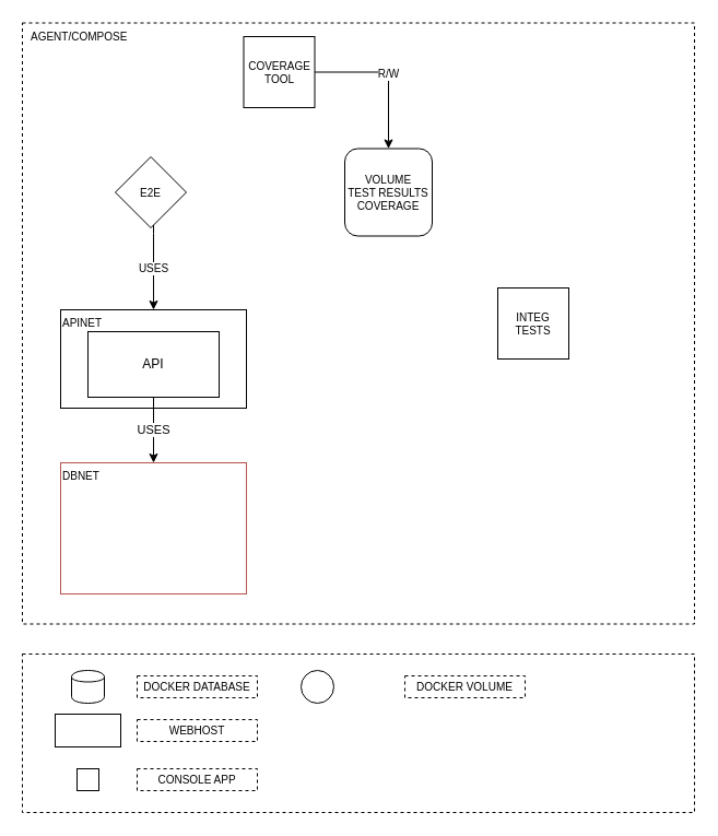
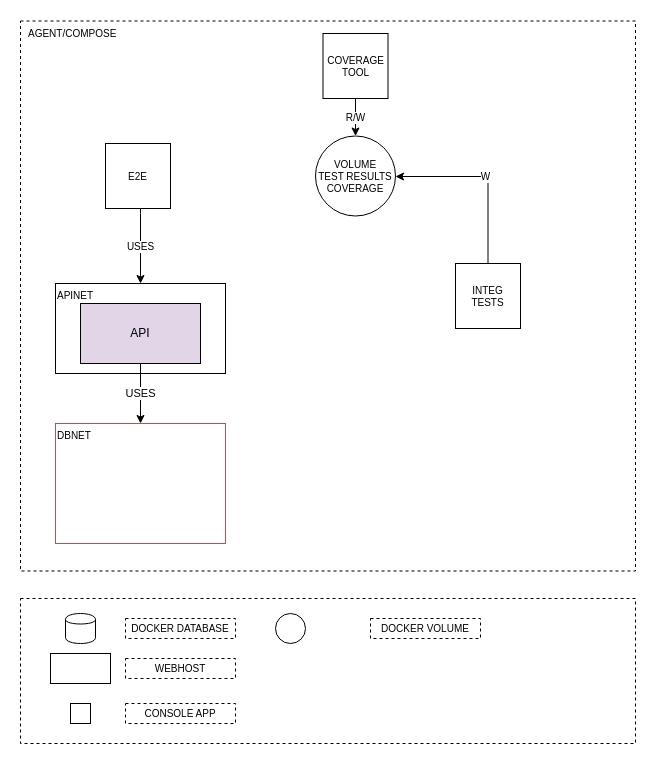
- <mxCell id="23" value="COVERAGE&lt;br&gt;TOOL" style="rounded=0;whiteSpace=wrap;html=1;fillColor=none;fontSize=10;align=center;" vertex="1" parent="1"><mxGeometry x="222.5" y="33" width="65" height="65" as="geometry" /></mxCell>
+ <mxCell id="23" value="COVERAGE&lt;br&gt;TOOL" style="rounded=0;whiteSpace=wrap;html=1;fillColor=none;fontSize=10;align=center;" vertex="1" parent="1"><mxGeometry x="322.5" y="33" width="65" height="65" as="geometry" /></mxCell>
- <mxCell id="9" value="E2E" style="rhombus;whiteSpace=wrap;html=1;fillColor=none;fontSize=10;align=center;" vertex="1" parent="1"><mxGeometry x="105" y="143" width="65" height="65" as="geometry" /></mxCell>
+ <mxCell id="9" value="E2E" style="rounded=0;whiteSpace=wrap;html=1;fillColor=none;fontSize=10;align=center;" vertex="1" parent="1"><mxGeometry x="105" y="143" width="65" height="65" as="geometry" /></mxCell>
- <mxCell id="10" value="VOLUME&lt;br&gt;TEST RESULTS&lt;br&gt;COVERAGE" style="whiteSpace=wrap;html=1;aspect=fixed;fillColor=none;fontSize=10;align=center;rounded=1;" vertex="1" parent="1"><mxGeometry x="315" y="135.5" width="80" height="80" as="geometry" /></mxCell>
+ <mxCell id="10" value="VOLUME&lt;br&gt;TEST RESULTS&lt;br&gt;COVERAGE" style="ellipse;whiteSpace=wrap;html=1;aspect=fixed;fillColor=none;fontSize=10;align=center;" vertex="1" parent="1"><mxGeometry x="315" y="135.5" width="80" height="80" as="geometry" /></mxCell>
+ <mxCell id="20" value="W" style="edgeStyle=orthogonalEdgeStyle;rounded=0;orthogonalLoop=1;jettySize=auto;html=1;fontSize=10;" edge="1" parent="1" source="21" target="10"><mxGeometry relative="1" as="geometry"><Array as="points"><mxPoint x="488" y="176" /></Array></mxGeometry></mxCell>
- <mxCell id="7" value="API" style="rounded=0;whiteSpace=wrap;html=1;" vertex="1" parent="1"><mxGeometry x="80" y="303" width="120" height="60" as="geometry" /></mxCell>
+ <mxCell id="7" value="API" style="rounded=0;whiteSpace=wrap;html=1;fillColor=#e1d5e7;" vertex="1" parent="1"><mxGeometry x="80" y="303" width="120" height="60" as="geometry" /></mxCell>
